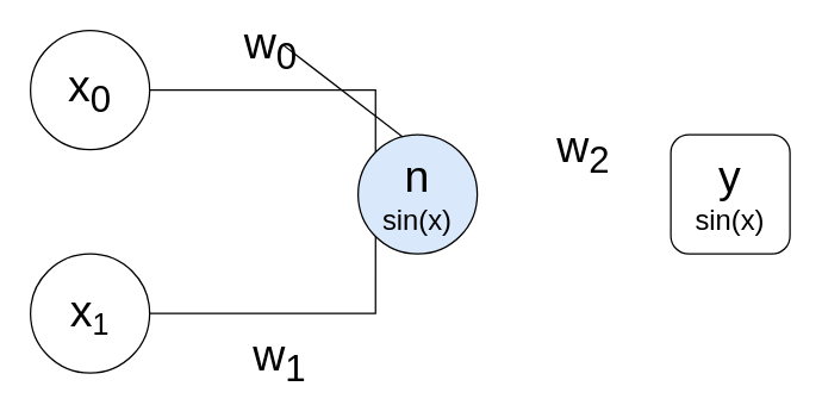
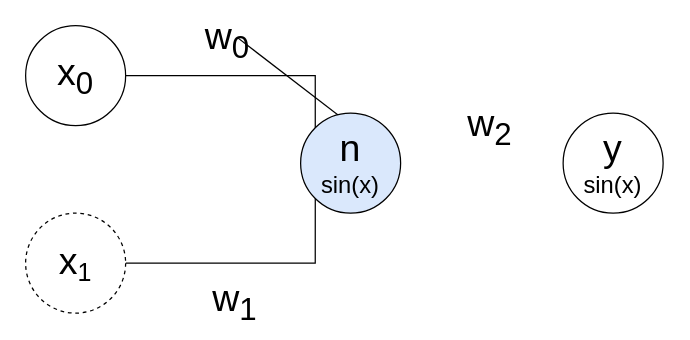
- <mxCell id="9" value="&lt;span style=&quot;font-size: 30px&quot;&gt;y&lt;/span&gt;&lt;br&gt;&lt;font style=&quot;font-size: 19px&quot;&gt;sin(x)&lt;/font&gt;" style="whiteSpace=wrap;html=1;aspect=fixed;rounded=1;" vertex="1" parent="1"><mxGeometry x="450" y="90" width="80" height="80" as="geometry" /></mxCell>
+ <mxCell id="9" value="&lt;span style=&quot;font-size: 30px&quot;&gt;y&lt;/span&gt;&lt;br&gt;&lt;font style=&quot;font-size: 19px&quot;&gt;sin(x)&lt;/font&gt;" style="ellipse;whiteSpace=wrap;html=1;aspect=fixed;" vertex="1" parent="1"><mxGeometry x="450" y="90" width="80" height="80" as="geometry" /></mxCell>
- <mxCell id="6" value="&lt;font style=&quot;font-size: 30px&quot;&gt;x&lt;/font&gt;&lt;font size=&quot;5&quot;&gt;&lt;sub&gt;1&lt;/sub&gt;&lt;/font&gt;" style="ellipse;whiteSpace=wrap;html=1;aspect=fixed;" vertex="1" parent="1"><mxGeometry x="20" y="170" width="80" height="80" as="geometry" /></mxCell>
+ <mxCell id="6" value="&lt;font style=&quot;font-size: 30px&quot;&gt;x&lt;/font&gt;&lt;font size=&quot;5&quot;&gt;&lt;sub&gt;1&lt;/sub&gt;&lt;/font&gt;" style="ellipse;whiteSpace=wrap;html=1;aspect=fixed;dashed=1;" vertex="1" parent="1"><mxGeometry x="20" y="170" width="80" height="80" as="geometry" /></mxCell>
